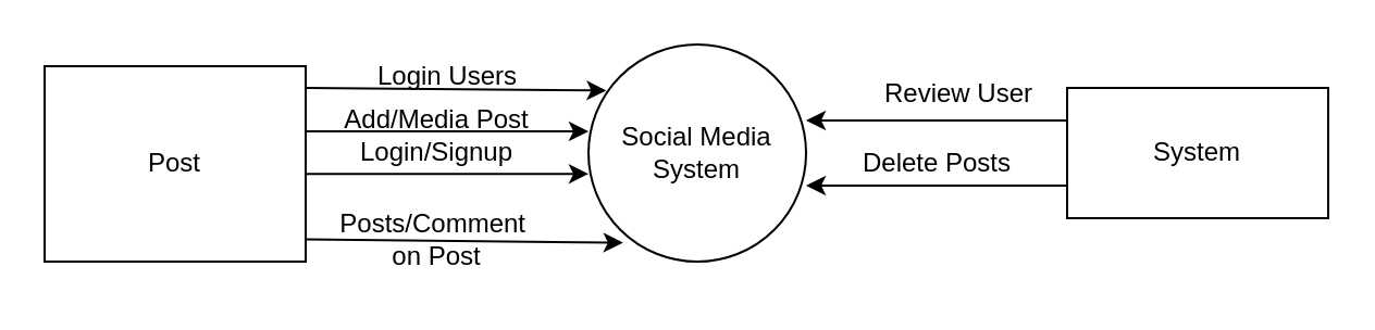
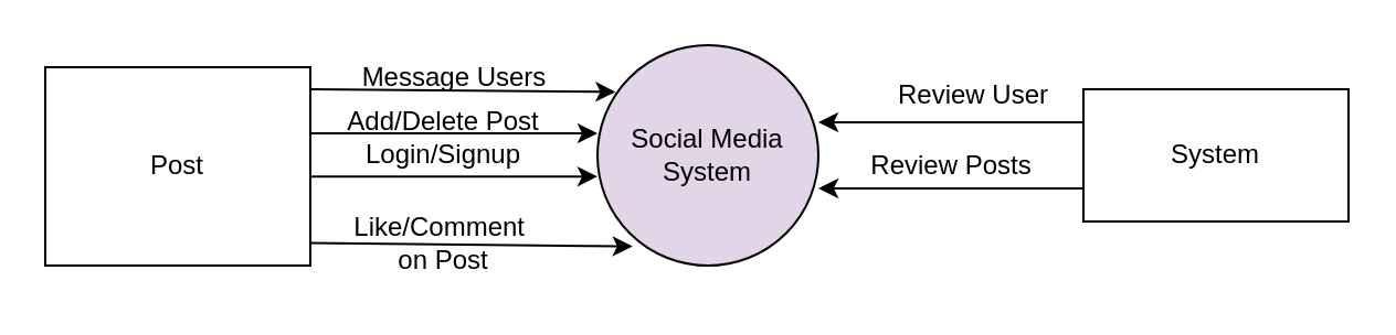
- <mxCell id="13" value="Login Users" style="text;html=1;align=center;verticalAlign=middle;resizable=0;points=[];autosize=1;strokeColor=none;fillColor=none;" vertex="1" parent="1"><mxGeometry x="150" y="20" width="110" height="30" as="geometry" /></mxCell>
+ <mxCell id="13" value="Message Users" style="text;html=1;align=center;verticalAlign=middle;resizable=0;points=[];autosize=1;strokeColor=none;fillColor=none;" vertex="1" parent="1"><mxGeometry x="150" y="20" width="110" height="30" as="geometry" /></mxCell>
- <mxCell id="9" value="Add/Media Post" style="text;html=1;align=center;verticalAlign=middle;resizable=0;points=[];autosize=1;strokeColor=none;fillColor=none;" vertex="1" parent="1"><mxGeometry x="145" y="40" width="110" height="30" as="geometry" /></mxCell>
+ <mxCell id="9" value="Add/Delete Post" style="text;html=1;align=center;verticalAlign=middle;resizable=0;points=[];autosize=1;strokeColor=none;fillColor=none;" vertex="1" parent="1"><mxGeometry x="145" y="40" width="110" height="30" as="geometry" /></mxCell>
- <mxCell id="2" value="Social Media&lt;div&gt;System&lt;/div&gt;" style="ellipse;whiteSpace=wrap;html=1;aspect=fixed;" vertex="1" parent="1"><mxGeometry x="270" y="20" width="100" height="100" as="geometry" /></mxCell>
+ <mxCell id="2" value="Social Media&lt;div&gt;System&lt;/div&gt;" style="ellipse;whiteSpace=wrap;html=1;aspect=fixed;fillColor=#e1d5e7;" vertex="1" parent="1"><mxGeometry x="270" y="20" width="100" height="100" as="geometry" /></mxCell>
- <mxCell id="16" value="Delete Posts" style="text;html=1;align=center;verticalAlign=middle;resizable=0;points=[];autosize=1;strokeColor=none;fillColor=none;" vertex="1" parent="1"><mxGeometry x="385" y="60" width="90" height="30" as="geometry" /></mxCell>
+ <mxCell id="16" value="Review Posts" style="text;html=1;align=center;verticalAlign=middle;resizable=0;points=[];autosize=1;strokeColor=none;fillColor=none;" vertex="1" parent="1"><mxGeometry x="385" y="60" width="90" height="30" as="geometry" /></mxCell>
- <mxCell id="11" value="Posts/Comment&amp;nbsp;&lt;div&gt;on Post&lt;/div&gt;" style="text;html=1;align=center;verticalAlign=middle;resizable=0;points=[];autosize=1;strokeColor=none;fillColor=none;" vertex="1" parent="1"><mxGeometry x="150" y="90" width="100" height="40" as="geometry" /></mxCell>
+ <mxCell id="11" value="Like/Comment&amp;nbsp;&lt;div&gt;on Post&lt;/div&gt;" style="text;html=1;align=center;verticalAlign=middle;resizable=0;points=[];autosize=1;strokeColor=none;fillColor=none;" vertex="1" parent="1"><mxGeometry x="150" y="90" width="100" height="40" as="geometry" /></mxCell>
